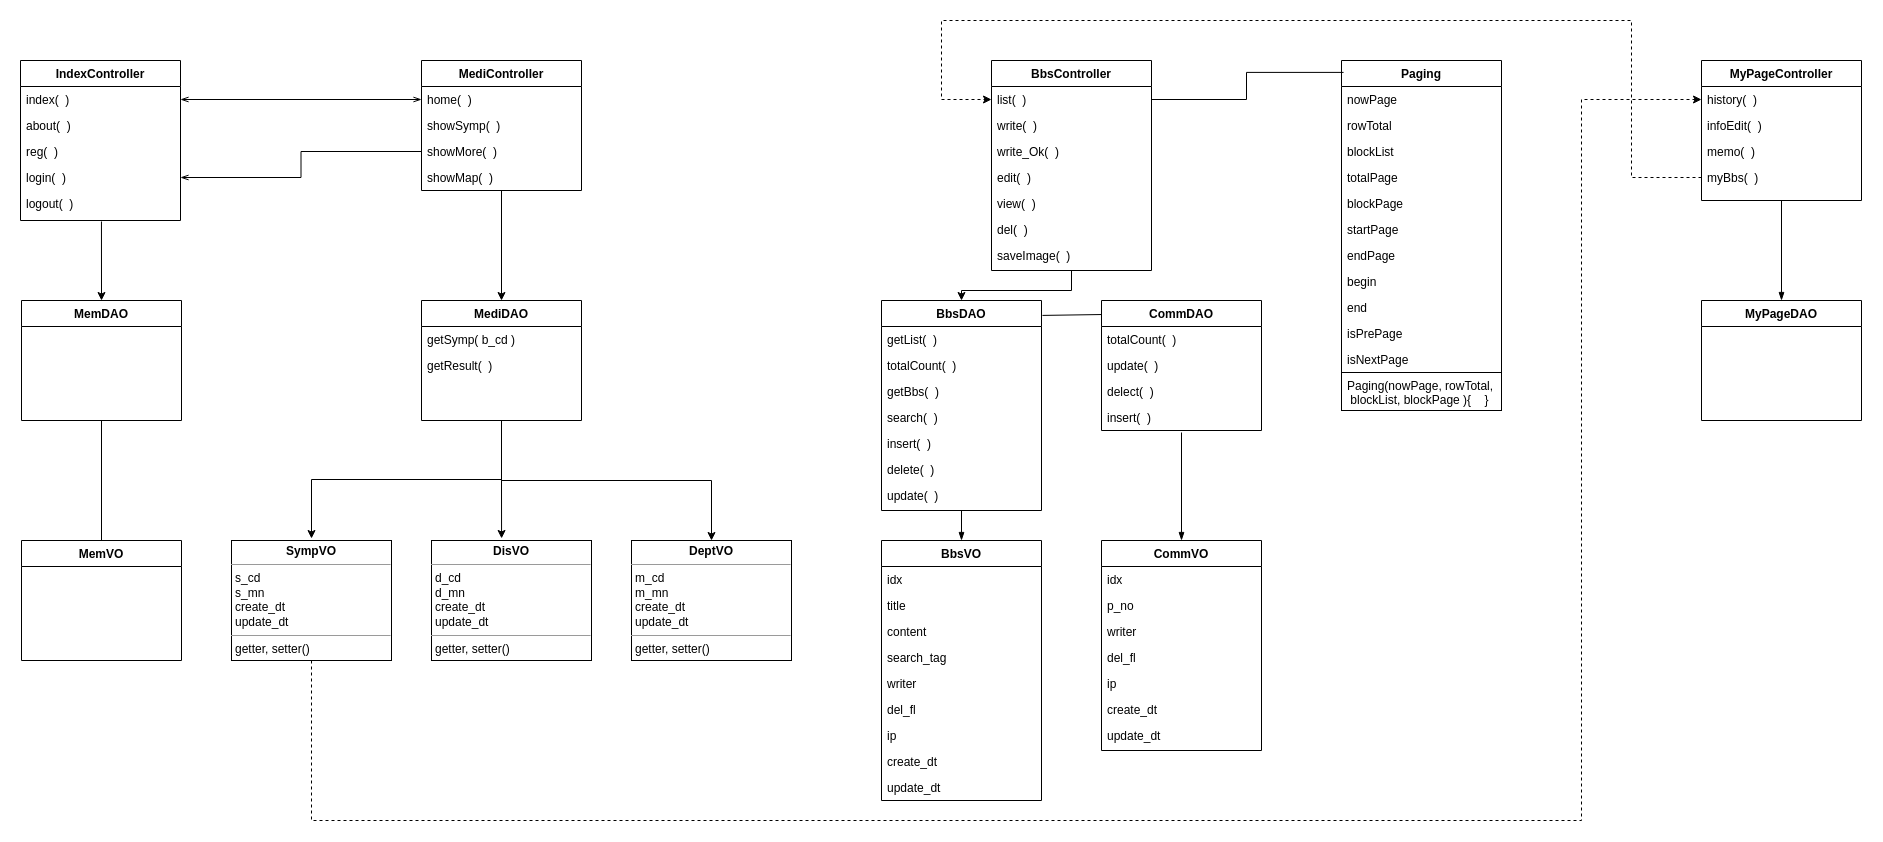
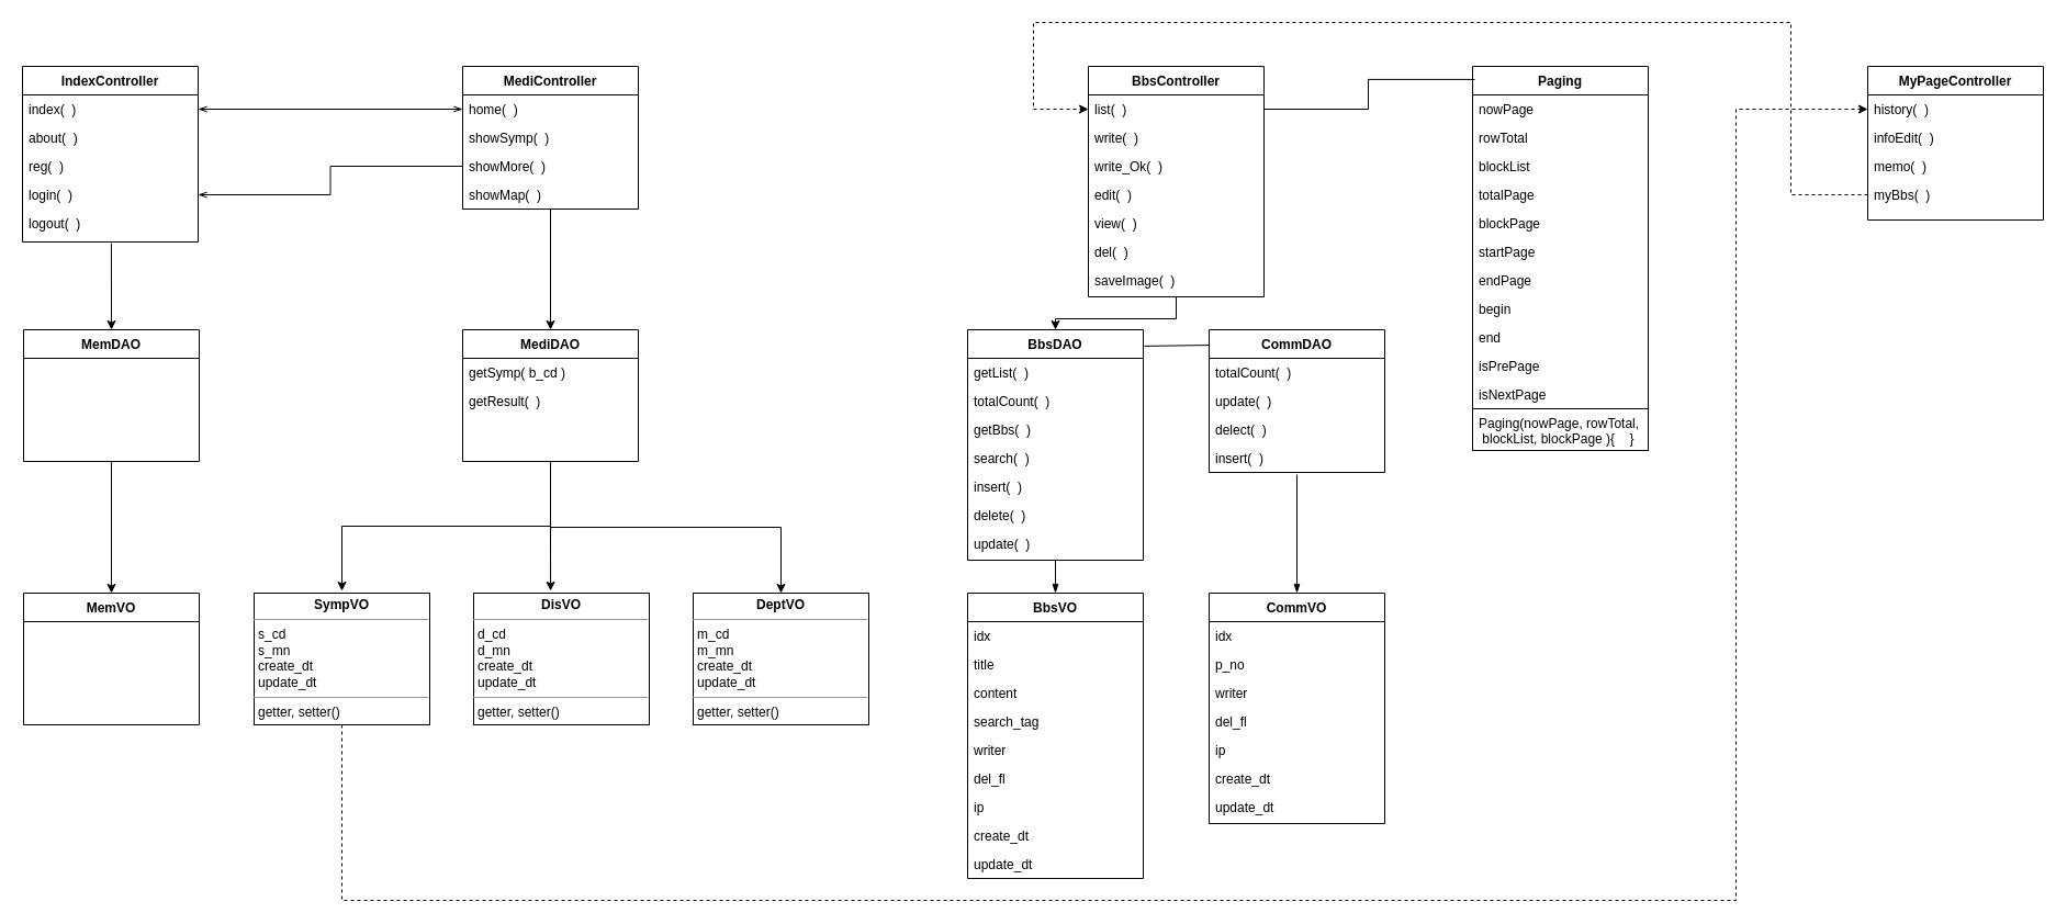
- <mxCell id="85" style="edgeStyle=orthogonalEdgeStyle;rounded=0;orthogonalLoop=1;jettySize=auto;html=1;exitX=0.5;exitY=1;exitDx=0;exitDy=0;entryX=0.5;entryY=0;entryDx=0;entryDy=0;startArrow=none;startFill=0;endArrow=blockThin;endFill=1;" parent="1" source="86" target="91" edge="1"><mxGeometry relative="1" as="geometry" /></mxCell>
- <mxCell id="91" value="MyPageDAO" style="swimlane;fontStyle=1;align=center;verticalAlign=top;childLayout=stackLayout;horizontal=1;startSize=26;horizontalStack=0;resizeParent=1;resizeLast=0;collapsible=1;marginBottom=0;rounded=0;shadow=0;strokeWidth=1;" parent="1" vertex="1"><mxGeometry x="1701" y="300" width="160" height="120" as="geometry"><mxRectangle x="230" y="140" width="160" height="26" as="alternateBounds" /></mxGeometry></mxCell>
- <mxCell id="9" style="edgeStyle=orthogonalEdgeStyle;rounded=0;orthogonalLoop=1;jettySize=auto;html=1;exitX=0.5;exitY=1;exitDx=0;exitDy=0;entryX=0.5;entryY=0;entryDx=0;entryDy=0;endArrow=none;" parent="1" source="10" target="11" edge="1"><mxGeometry relative="1" as="geometry" /></mxCell>
+ <mxCell id="9" style="edgeStyle=orthogonalEdgeStyle;rounded=0;orthogonalLoop=1;jettySize=auto;html=1;exitX=0.5;exitY=1;exitDx=0;exitDy=0;entryX=0.5;entryY=0;entryDx=0;entryDy=0;" parent="1" source="10" target="11" edge="1"><mxGeometry relative="1" as="geometry" /></mxCell>
